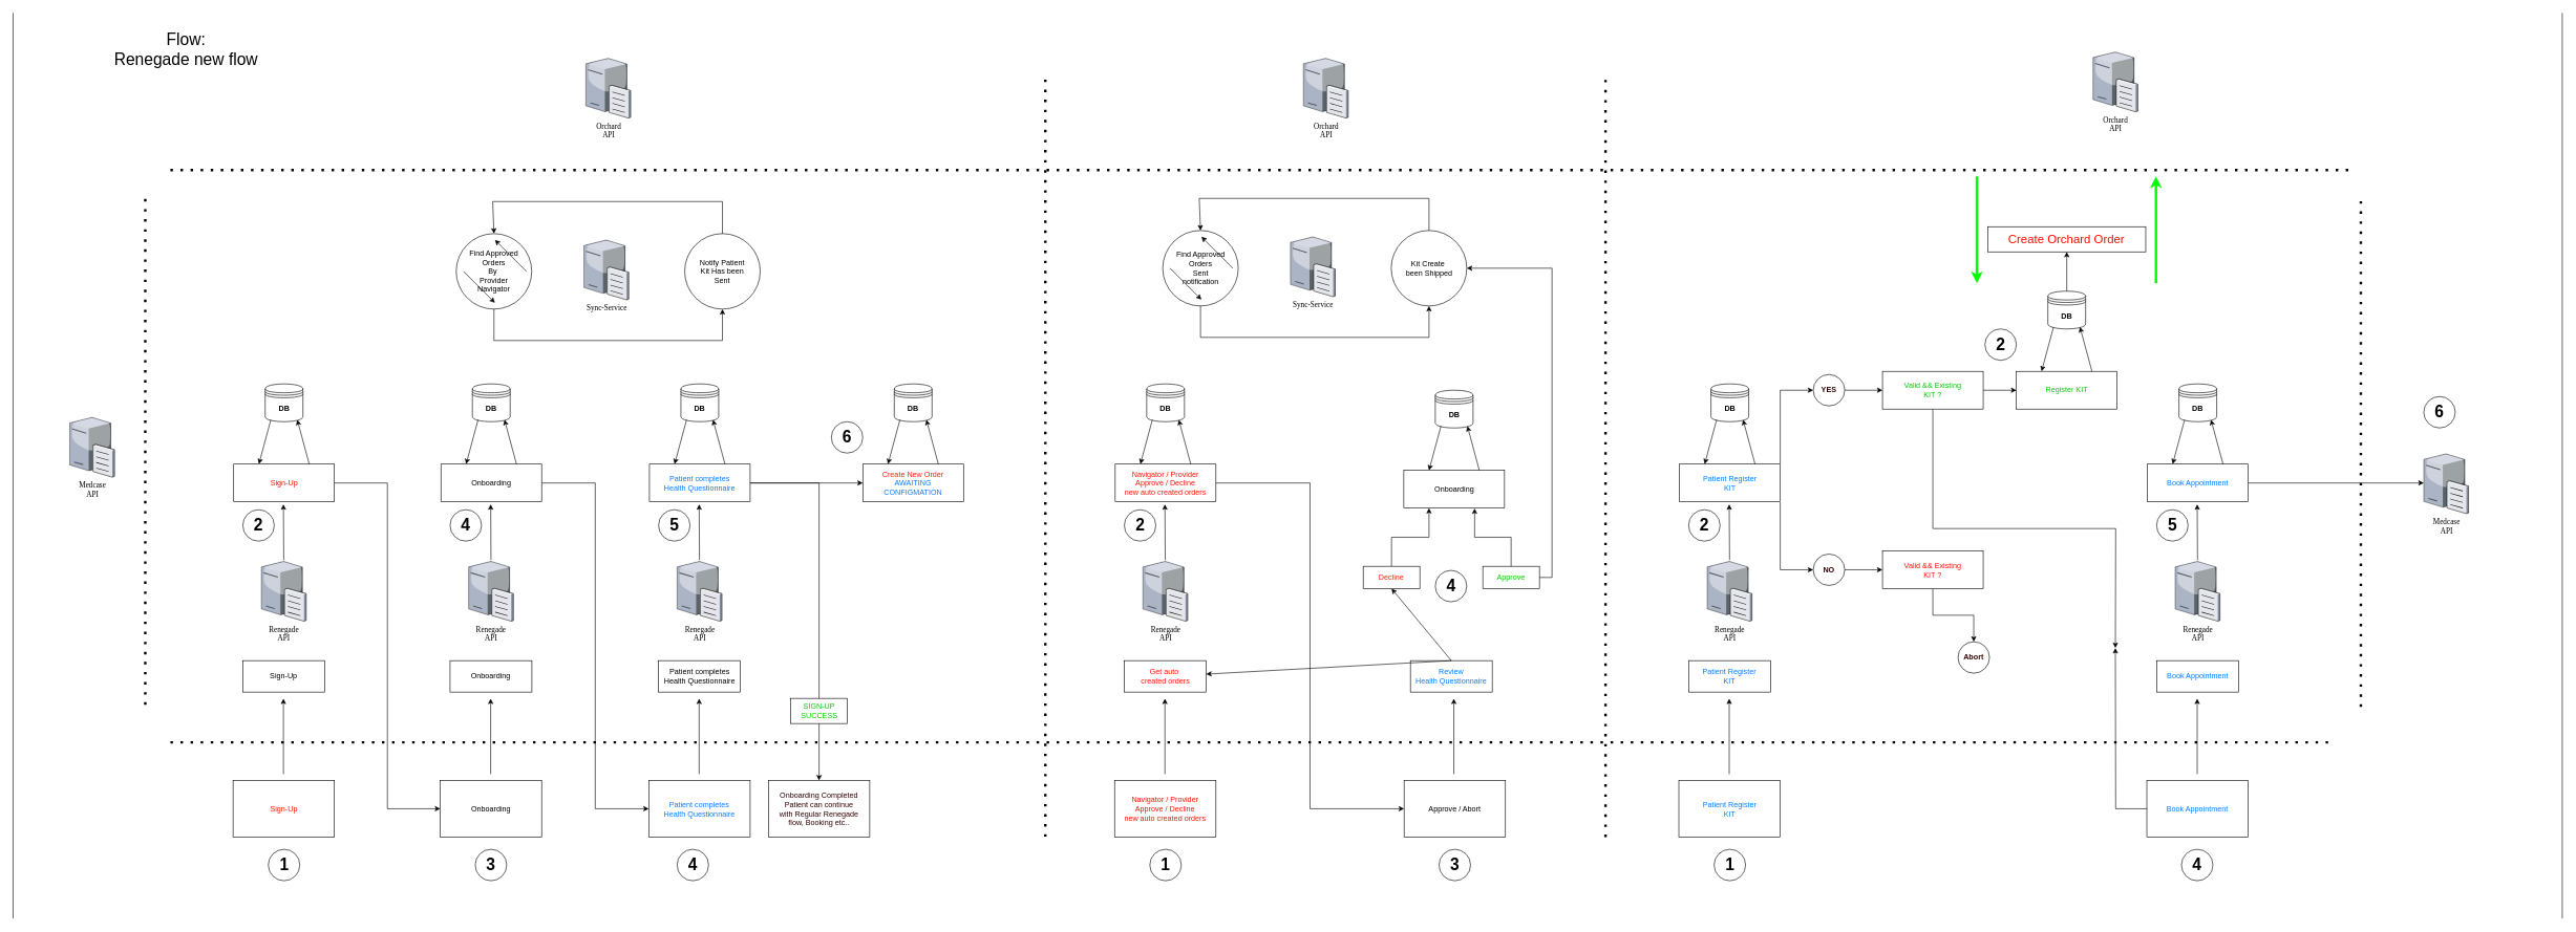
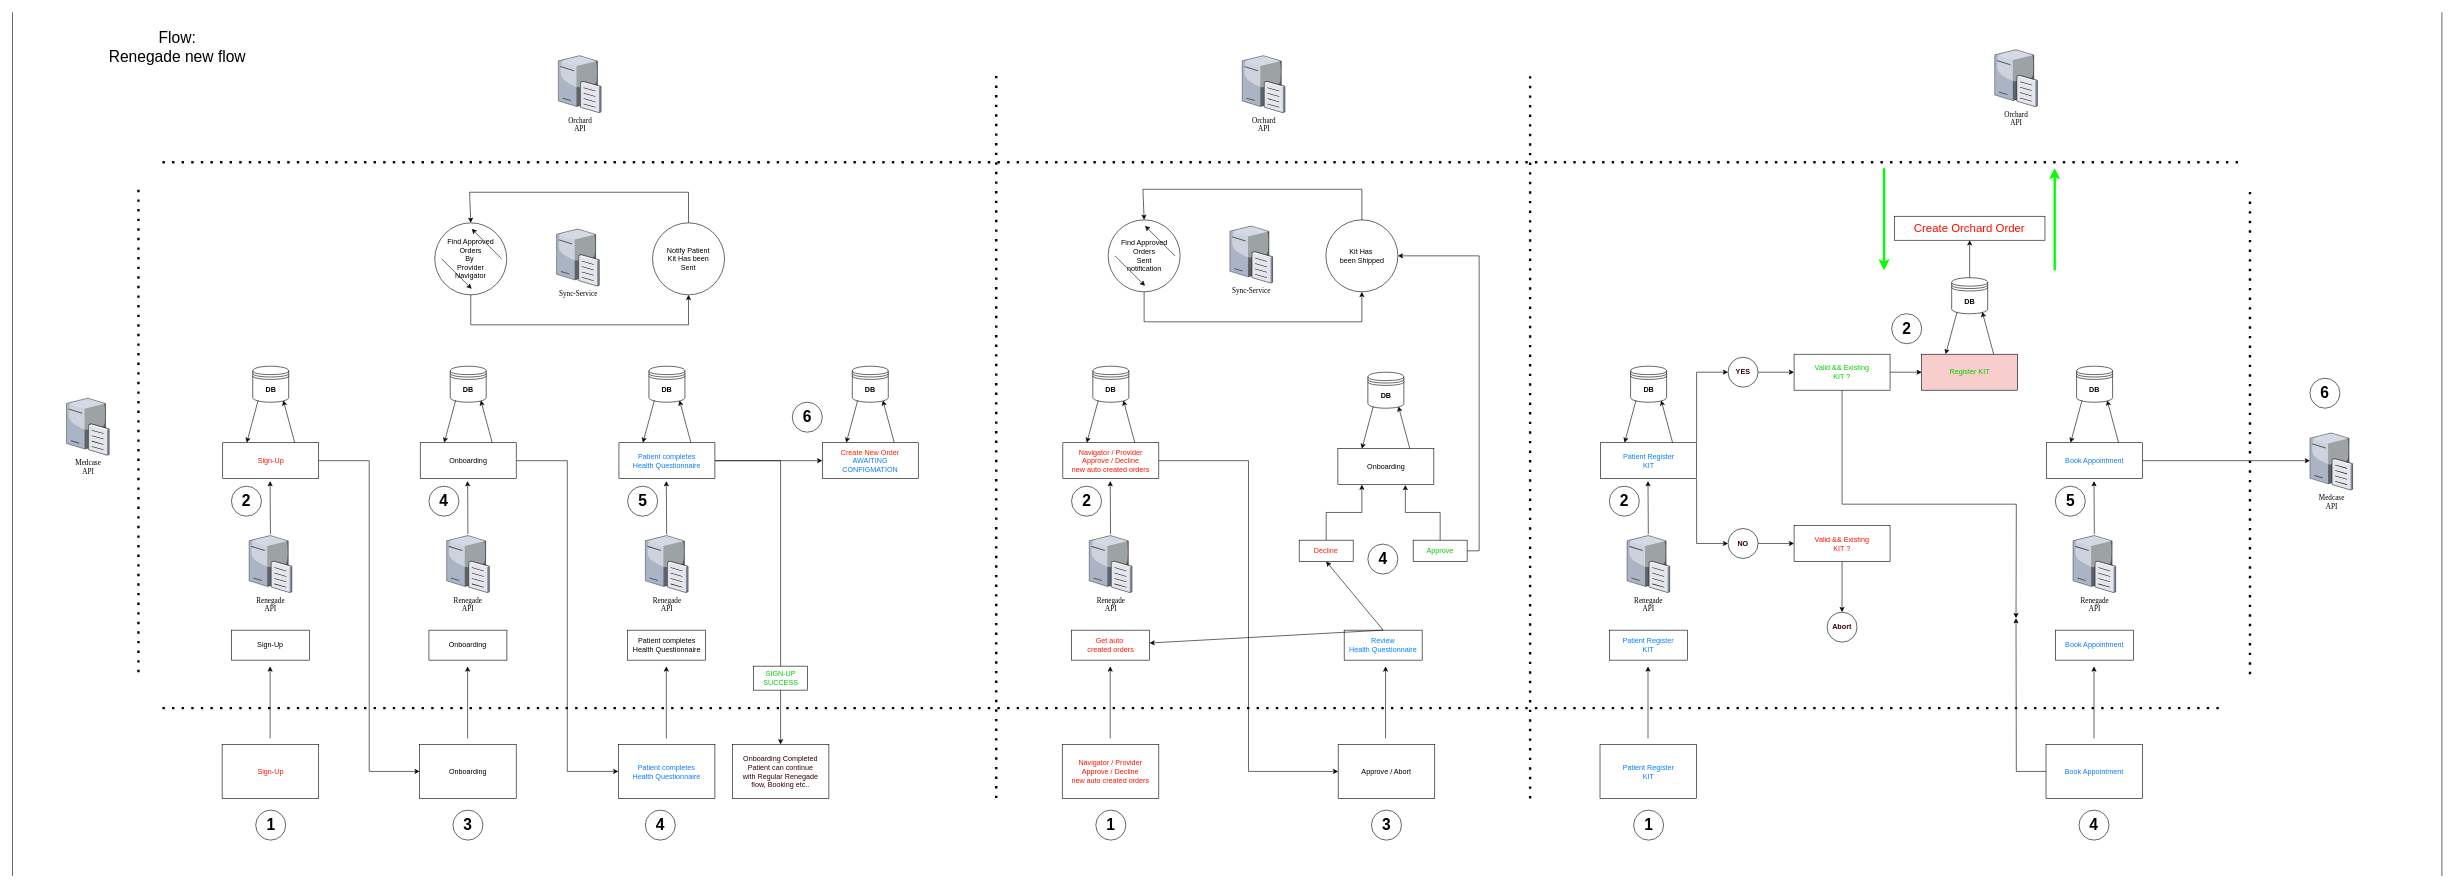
- <mxCell id="101" value="&lt;div&gt;Kit Create&amp;nbsp;&lt;/div&gt;&lt;div&gt;been Shipped&lt;/div&gt;" style="ellipse;whiteSpace=wrap;html=1;aspect=fixed;" parent="1" vertex="1"><mxGeometry x="2209.5" y="366" width="120" height="120" as="geometry" /></mxCell>
+ <mxCell id="101" value="&lt;div&gt;Kit Has&amp;nbsp;&lt;/div&gt;&lt;div&gt;been Shipped&lt;/div&gt;" style="ellipse;whiteSpace=wrap;html=1;aspect=fixed;" parent="1" vertex="1"><mxGeometry x="2209.5" y="366" width="120" height="120" as="geometry" /></mxCell>
- <mxCell id="127" value="&lt;font color=&quot;#00cc00&quot;&gt;Register KIT&lt;br&gt;&lt;/font&gt;" style="rounded=0;whiteSpace=wrap;html=1;" parent="1" vertex="1"><mxGeometry x="3202.75" y="590" width="160" height="60" as="geometry" /></mxCell>
+ <mxCell id="127" value="&lt;font color=&quot;#00cc00&quot;&gt;Register KIT&lt;br&gt;&lt;/font&gt;" style="rounded=0;whiteSpace=wrap;html=1;fillColor=#f8cecc;" parent="1" vertex="1"><mxGeometry x="3202.75" y="590" width="160" height="60" as="geometry" /></mxCell>
- <mxCell id="149" value="&lt;font color=&quot;#330000&quot;&gt;&lt;b&gt;Abort&lt;/b&gt;&lt;/font&gt;" style="ellipse;whiteSpace=wrap;html=1;aspect=fixed;" parent="1" vertex="1"><mxGeometry x="3110" y="1020" width="50" height="50" as="geometry" /></mxCell>
+ <mxCell id="149" value="&lt;font color=&quot;#330000&quot;&gt;&lt;b&gt;Abort&lt;/b&gt;&lt;/font&gt;" style="ellipse;whiteSpace=wrap;html=1;aspect=fixed;" parent="1" vertex="1"><mxGeometry x="3045" y="1020" width="50" height="50" as="geometry" /></mxCell>
